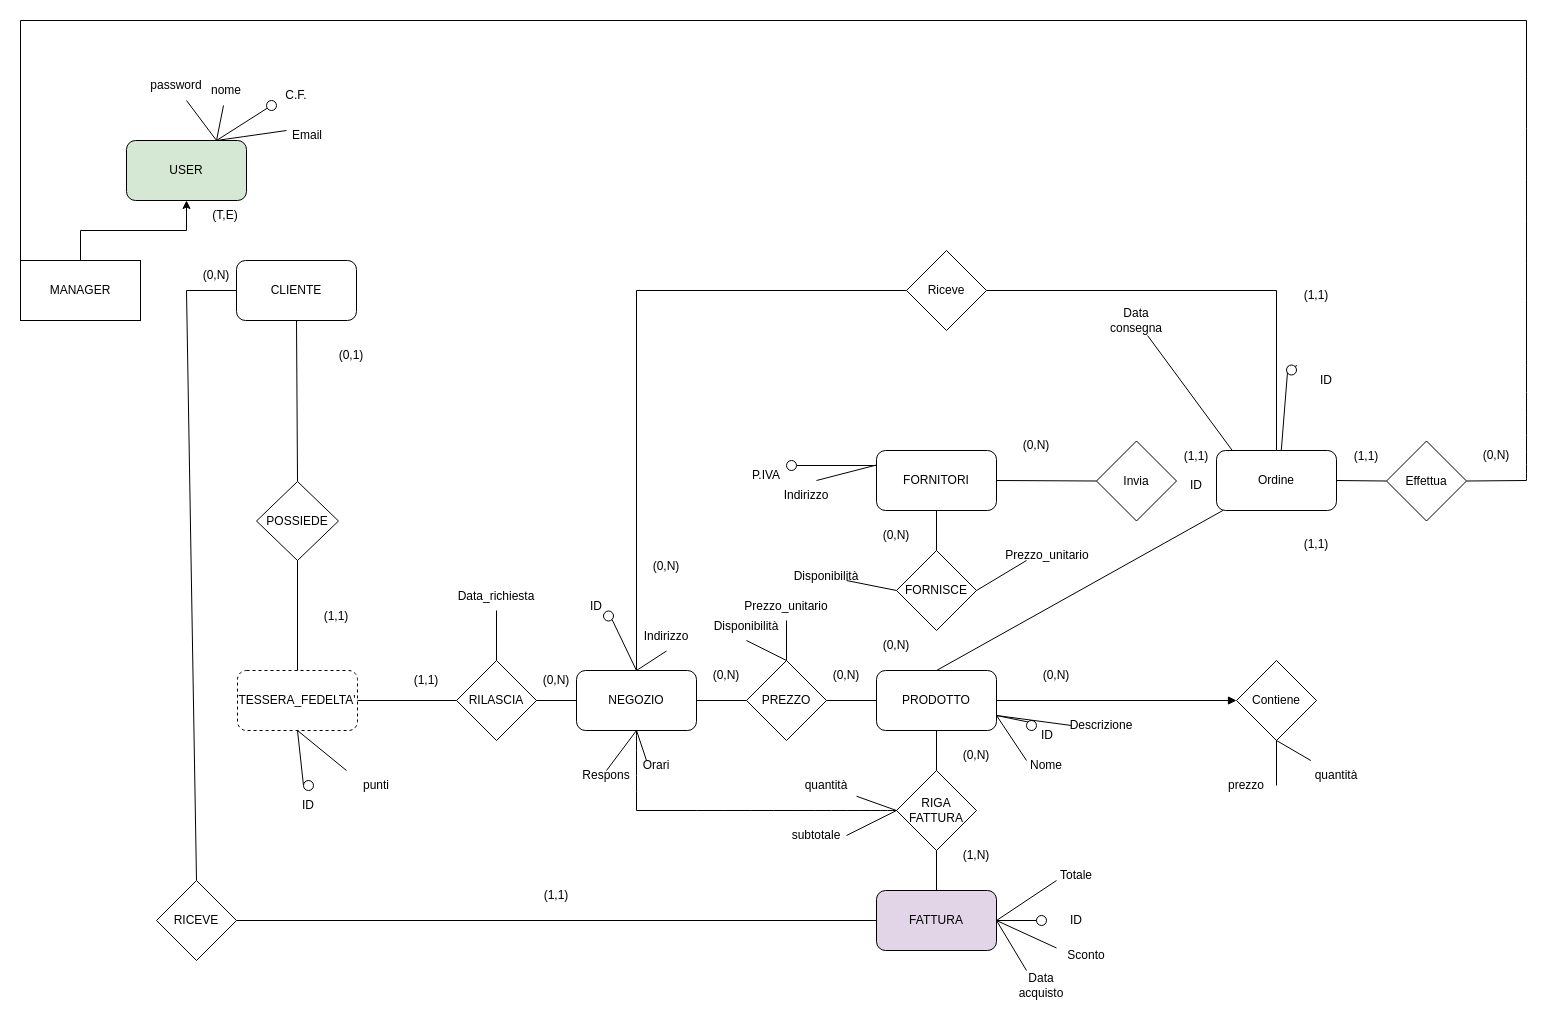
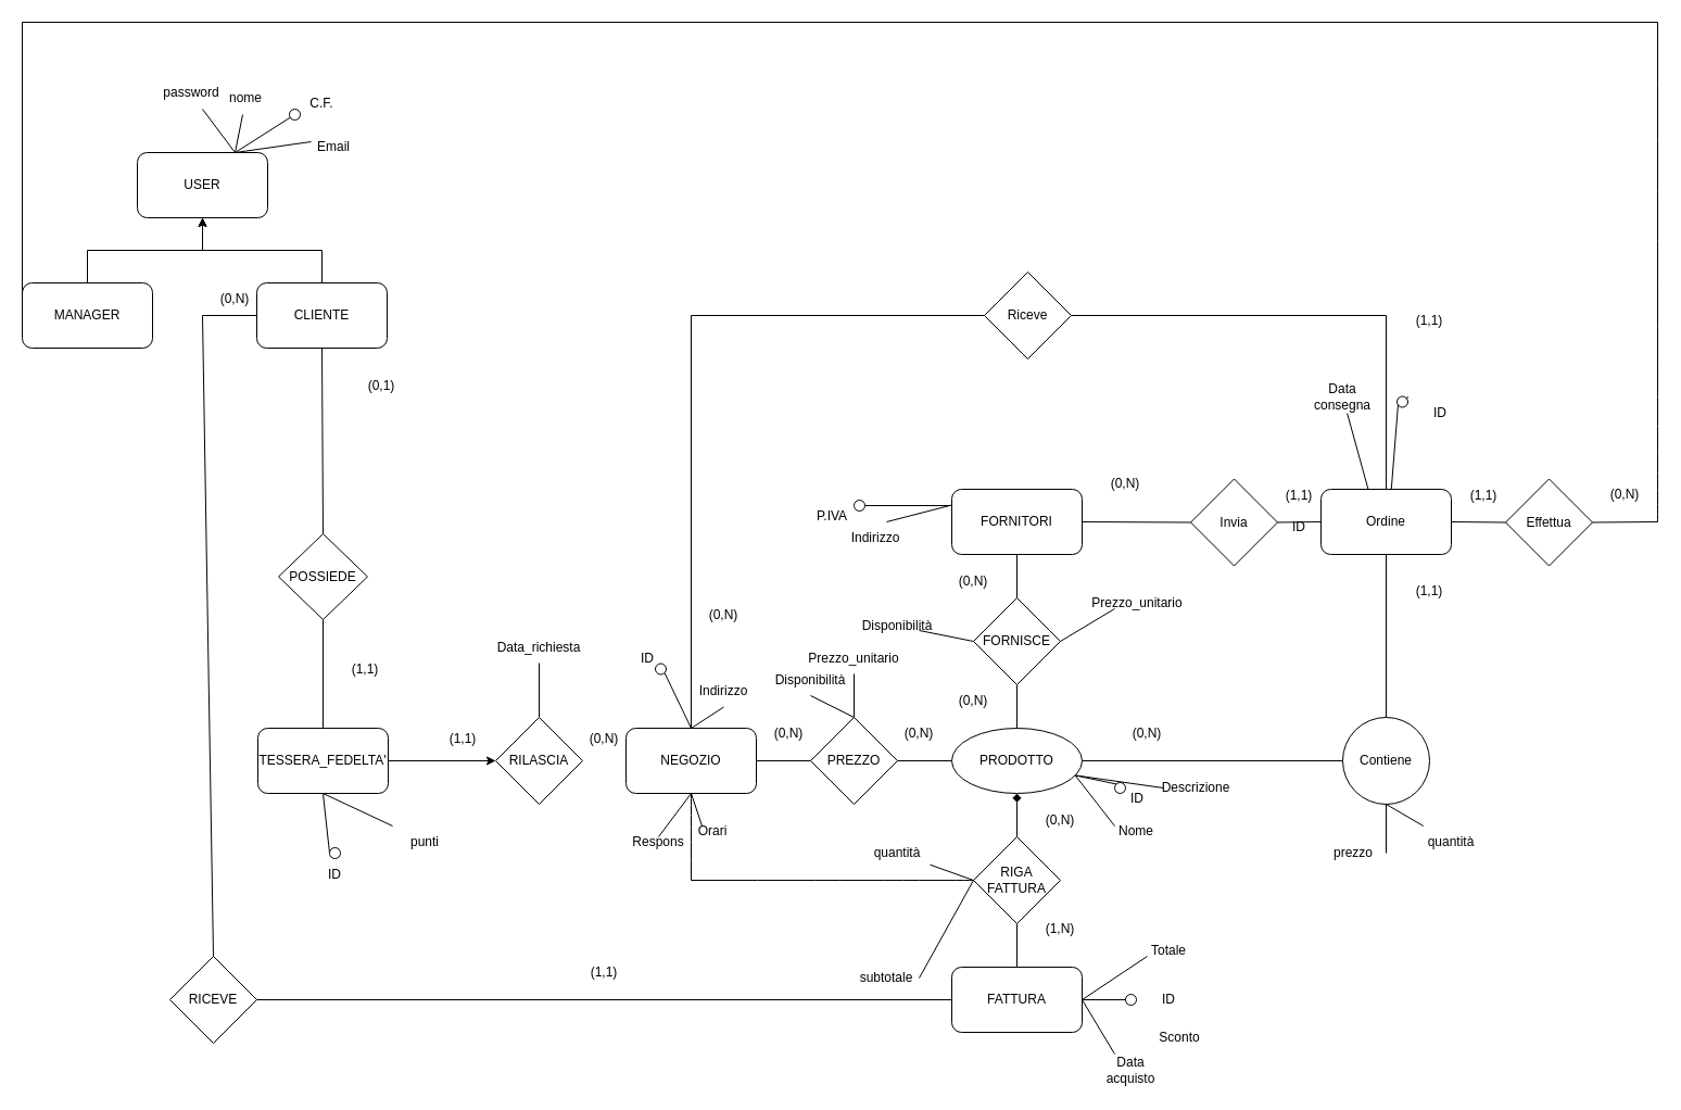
- <mxCell id="2" value="USER" style="rounded=1;whiteSpace=wrap;html=1;fillColor=#d5e8d4;" parent="1" vertex="1"><mxGeometry x="126" y="140" width="120" height="60" as="geometry" /></mxCell>
+ <mxCell id="2" value="USER" style="rounded=1;whiteSpace=wrap;html=1;" parent="1" vertex="1"><mxGeometry x="126" y="140" width="120" height="60" as="geometry" /></mxCell>
- <mxCell id="18" value="(T,E)" style="text;html=1;align=center;verticalAlign=middle;whiteSpace=wrap;rounded=0;" parent="1" vertex="1"><mxGeometry x="195" y="200" width="60" height="30" as="geometry" /></mxCell>
+ <mxCell id="3" style="edgeStyle=orthogonalEdgeStyle;rounded=0;orthogonalLoop=1;jettySize=auto;html=1;exitX=0.5;exitY=0;exitDx=0;exitDy=0;entryX=0.5;entryY=1;entryDx=0;entryDy=0;" parent="1" source="4" target="2" edge="1"><mxGeometry relative="1" as="geometry" /></mxCell>
- <mxCell id="6" value="MANAGER" style="whiteSpace=wrap;html=1;rounded=0;" parent="1" vertex="1"><mxGeometry x="20" y="260" width="120" height="60" as="geometry" /></mxCell>
+ <mxCell id="6" value="MANAGER" style="rounded=1;whiteSpace=wrap;html=1;" parent="1" vertex="1"><mxGeometry x="20" y="260" width="120" height="60" as="geometry" /></mxCell>
- <mxCell id="109" value="Data consegna" style="text;html=1;align=center;verticalAlign=middle;whiteSpace=wrap;rounded=0;" parent="1" vertex="1"><mxGeometry x="1106" y="305" width="60" height="30" as="geometry" /></mxCell>
+ <mxCell id="109" value="Data consegna" style="text;html=1;align=center;verticalAlign=middle;whiteSpace=wrap;rounded=0;" parent="1" vertex="1"><mxGeometry x="1206" y="350" width="60" height="30" as="geometry" /></mxCell>
+ <mxCell id="113" value="" style="endArrow=none;html=1;rounded=0;entryX=0;entryY=0.5;entryDx=0;entryDy=0;exitX=1;exitY=0.5;exitDx=0;exitDy=0;" parent="1" source="45" target="112" edge="1"><mxGeometry width="50" height="50" relative="1" as="geometry"><mxPoint x="1166" y="650.5" as="sourcePoint" /><mxPoint x="1216" y="650.5" as="targetPoint" /></mxGeometry></mxCell>
- <mxCell id="30" value="POSSIEDE" style="rhombus;whiteSpace=wrap;html=1;" parent="1" vertex="1"><mxGeometry x="256" y="481" width="82" height="79" as="geometry" /></mxCell>
+ <mxCell id="30" value="POSSIEDE" style="rhombus;whiteSpace=wrap;html=1;" parent="1" vertex="1"><mxGeometry x="256" y="491" width="82" height="79" as="geometry" /></mxCell>
+ <mxCell id="125" value="" style="endArrow=none;html=1;rounded=0;entryX=0.5;entryY=1;entryDx=0;entryDy=0;exitX=0.5;exitY=0;exitDx=0;exitDy=0;" parent="1" source="120" target="112" edge="1"><mxGeometry width="50" height="50" relative="1" as="geometry"><mxPoint x="1136" y="720" as="sourcePoint" /><mxPoint x="1186" y="670" as="targetPoint" /></mxGeometry></mxCell>
- <mxCell id="37" value="" style="endArrow=none;html=1;rounded=0;exitX=0.5;exitY=0;exitDx=0;exitDy=0;" parent="1" source="26" target="112" edge="1"><mxGeometry width="50" height="50" relative="1" as="geometry"><mxPoint x="1006" y="700" as="sourcePoint" /><mxPoint x="1056" y="650" as="targetPoint" /></mxGeometry></mxCell>
+ <mxCell id="37" value="" style="endArrow=none;html=1;rounded=0;exitX=0.5;exitY=0;exitDx=0;exitDy=0;entryX=0.5;entryY=1;entryDx=0;entryDy=0;" parent="1" source="26" target="36" edge="1"><mxGeometry width="50" height="50" relative="1" as="geometry"><mxPoint x="1006" y="700" as="sourcePoint" /><mxPoint x="1056" y="650" as="targetPoint" /></mxGeometry></mxCell>
- <mxCell id="29" value="TESSERA_FEDELTA'" style="rounded=1;whiteSpace=wrap;html=1;dashed=1;" parent="1" vertex="1"><mxGeometry x="237" y="670" width="120" height="60" as="geometry" /></mxCell>
+ <mxCell id="29" value="TESSERA_FEDELTA'" style="rounded=1;whiteSpace=wrap;html=1;" parent="1" vertex="1"><mxGeometry x="237" y="670" width="120" height="60" as="geometry" /></mxCell>
- <mxCell id="40" value="" style="endArrow=none;html=1;rounded=0;exitX=1;exitY=0.5;exitDx=0;exitDy=0;entryX=0;entryY=0.5;entryDx=0;entryDy=0;" parent="1" source="29" target="39" edge="1"><mxGeometry width="50" height="50" relative="1" as="geometry"><mxPoint x="451" y="700" as="sourcePoint" /><mxPoint x="501" y="650" as="targetPoint" /></mxGeometry></mxCell>
+ <mxCell id="40" value="" style="endArrow=classic;html=1;rounded=0;exitX=1;exitY=0.5;exitDx=0;exitDy=0;entryX=0;entryY=0.5;entryDx=0;entryDy=0;" parent="1" source="29" target="39" edge="1"><mxGeometry width="50" height="50" relative="1" as="geometry"><mxPoint x="451" y="700" as="sourcePoint" /><mxPoint x="501" y="650" as="targetPoint" /></mxGeometry></mxCell>
- <mxCell id="41" value="" style="endArrow=none;html=1;rounded=0;exitX=1;exitY=0.5;exitDx=0;exitDy=0;entryX=0;entryY=0.5;entryDx=0;entryDy=0;" parent="1" source="39" target="25" edge="1"><mxGeometry width="50" height="50" relative="1" as="geometry"><mxPoint x="516" y="660" as="sourcePoint" /><mxPoint x="566" y="610" as="targetPoint" /></mxGeometry></mxCell>
- <mxCell id="26" value="PRODOTTO" style="rounded=1;whiteSpace=wrap;html=1;" parent="1" vertex="1"><mxGeometry x="876" y="670" width="120" height="60" as="geometry" /></mxCell>
+ <mxCell id="26" value="PRODOTTO" style="ellipse;whiteSpace=wrap;html=1;" parent="1" vertex="1"><mxGeometry x="876" y="670" width="120" height="60" as="geometry" /></mxCell>
- <mxCell id="47" value="" style="endArrow=block;html=1;rounded=0;exitX=1;exitY=0.5;exitDx=0;exitDy=0;entryX=0;entryY=0.5;entryDx=0;entryDy=0;" parent="1" source="26" target="120" edge="1"><mxGeometry width="50" height="50" relative="1" as="geometry"><mxPoint x="866" y="760" as="sourcePoint" /><mxPoint x="1156" y="700" as="targetPoint" /></mxGeometry></mxCell>
+ <mxCell id="47" value="" style="endArrow=none;html=1;rounded=0;exitX=1;exitY=0.5;exitDx=0;exitDy=0;entryX=0;entryY=0.5;entryDx=0;entryDy=0;" parent="1" source="26" target="120" edge="1"><mxGeometry width="50" height="50" relative="1" as="geometry"><mxPoint x="866" y="760" as="sourcePoint" /><mxPoint x="1156" y="700" as="targetPoint" /></mxGeometry></mxCell>
- <mxCell id="120" value="Contiene" style="rhombus;whiteSpace=wrap;html=1;" parent="1" vertex="1"><mxGeometry x="1236" y="660" width="80" height="80" as="geometry" /></mxCell>
+ <mxCell id="120" value="Contiene" style="ellipse;whiteSpace=wrap;html=1;" parent="1" vertex="1"><mxGeometry x="1236" y="660" width="80" height="80" as="geometry" /></mxCell>
- <mxCell id="43" value="" style="endArrow=none;html=1;rounded=0;exitX=0.5;exitY=0;exitDx=0;exitDy=0;entryX=0.5;entryY=1;entryDx=0;entryDy=0;" parent="1" source="42" target="26" edge="1"><mxGeometry width="50" height="50" relative="1" as="geometry"><mxPoint x="866" y="760" as="sourcePoint" /><mxPoint x="916" y="710" as="targetPoint" /></mxGeometry></mxCell>
+ <mxCell id="43" value="" style="endArrow=diamond;html=1;rounded=0;exitX=0.5;exitY=0;exitDx=0;exitDy=0;entryX=0.5;entryY=1;entryDx=0;entryDy=0;" parent="1" source="42" target="26" edge="1"><mxGeometry width="50" height="50" relative="1" as="geometry"><mxPoint x="866" y="760" as="sourcePoint" /><mxPoint x="916" y="710" as="targetPoint" /></mxGeometry></mxCell>
- <mxCell id="65" value="punti" style="text;html=1;align=center;verticalAlign=middle;whiteSpace=wrap;rounded=0;" parent="1" vertex="1"><mxGeometry x="346" y="770" width="60" height="30" as="geometry" /></mxCell>
+ <mxCell id="65" value="punti" style="text;html=1;align=center;verticalAlign=middle;whiteSpace=wrap;rounded=0;" parent="1" vertex="1"><mxGeometry x="361" y="760" width="60" height="30" as="geometry" /></mxCell>
- <mxCell id="108" value="subtotale" style="text;html=1;align=center;verticalAlign=middle;whiteSpace=wrap;rounded=0;" parent="1" vertex="1"><mxGeometry x="786" y="820" width="60" height="30" as="geometry" /></mxCell>
+ <mxCell id="108" value="subtotale" style="text;html=1;align=center;verticalAlign=middle;whiteSpace=wrap;rounded=0;" parent="1" vertex="1"><mxGeometry x="786" y="885" width="60" height="30" as="geometry" /></mxCell>
- <mxCell id="28" value="FATTURA" style="rounded=1;whiteSpace=wrap;html=1;fillColor=#e1d5e7;" parent="1" vertex="1"><mxGeometry x="876" y="890" width="120" height="60" as="geometry" /></mxCell>
+ <mxCell id="28" value="FATTURA" style="rounded=1;whiteSpace=wrap;html=1;" parent="1" vertex="1"><mxGeometry x="876" y="890" width="120" height="60" as="geometry" /></mxCell>
- <mxCell id="93" value="" style="endArrow=none;html=1;rounded=0;entryX=1;entryY=0.5;entryDx=0;entryDy=0;exitX=0;exitY=0.25;exitDx=0;exitDy=0;" parent="1" source="96" target="28" edge="1"><mxGeometry width="50" height="50" relative="1" as="geometry"><mxPoint x="1046" y="960" as="sourcePoint" /><mxPoint x="1036" y="935" as="targetPoint" /></mxGeometry></mxCell>
